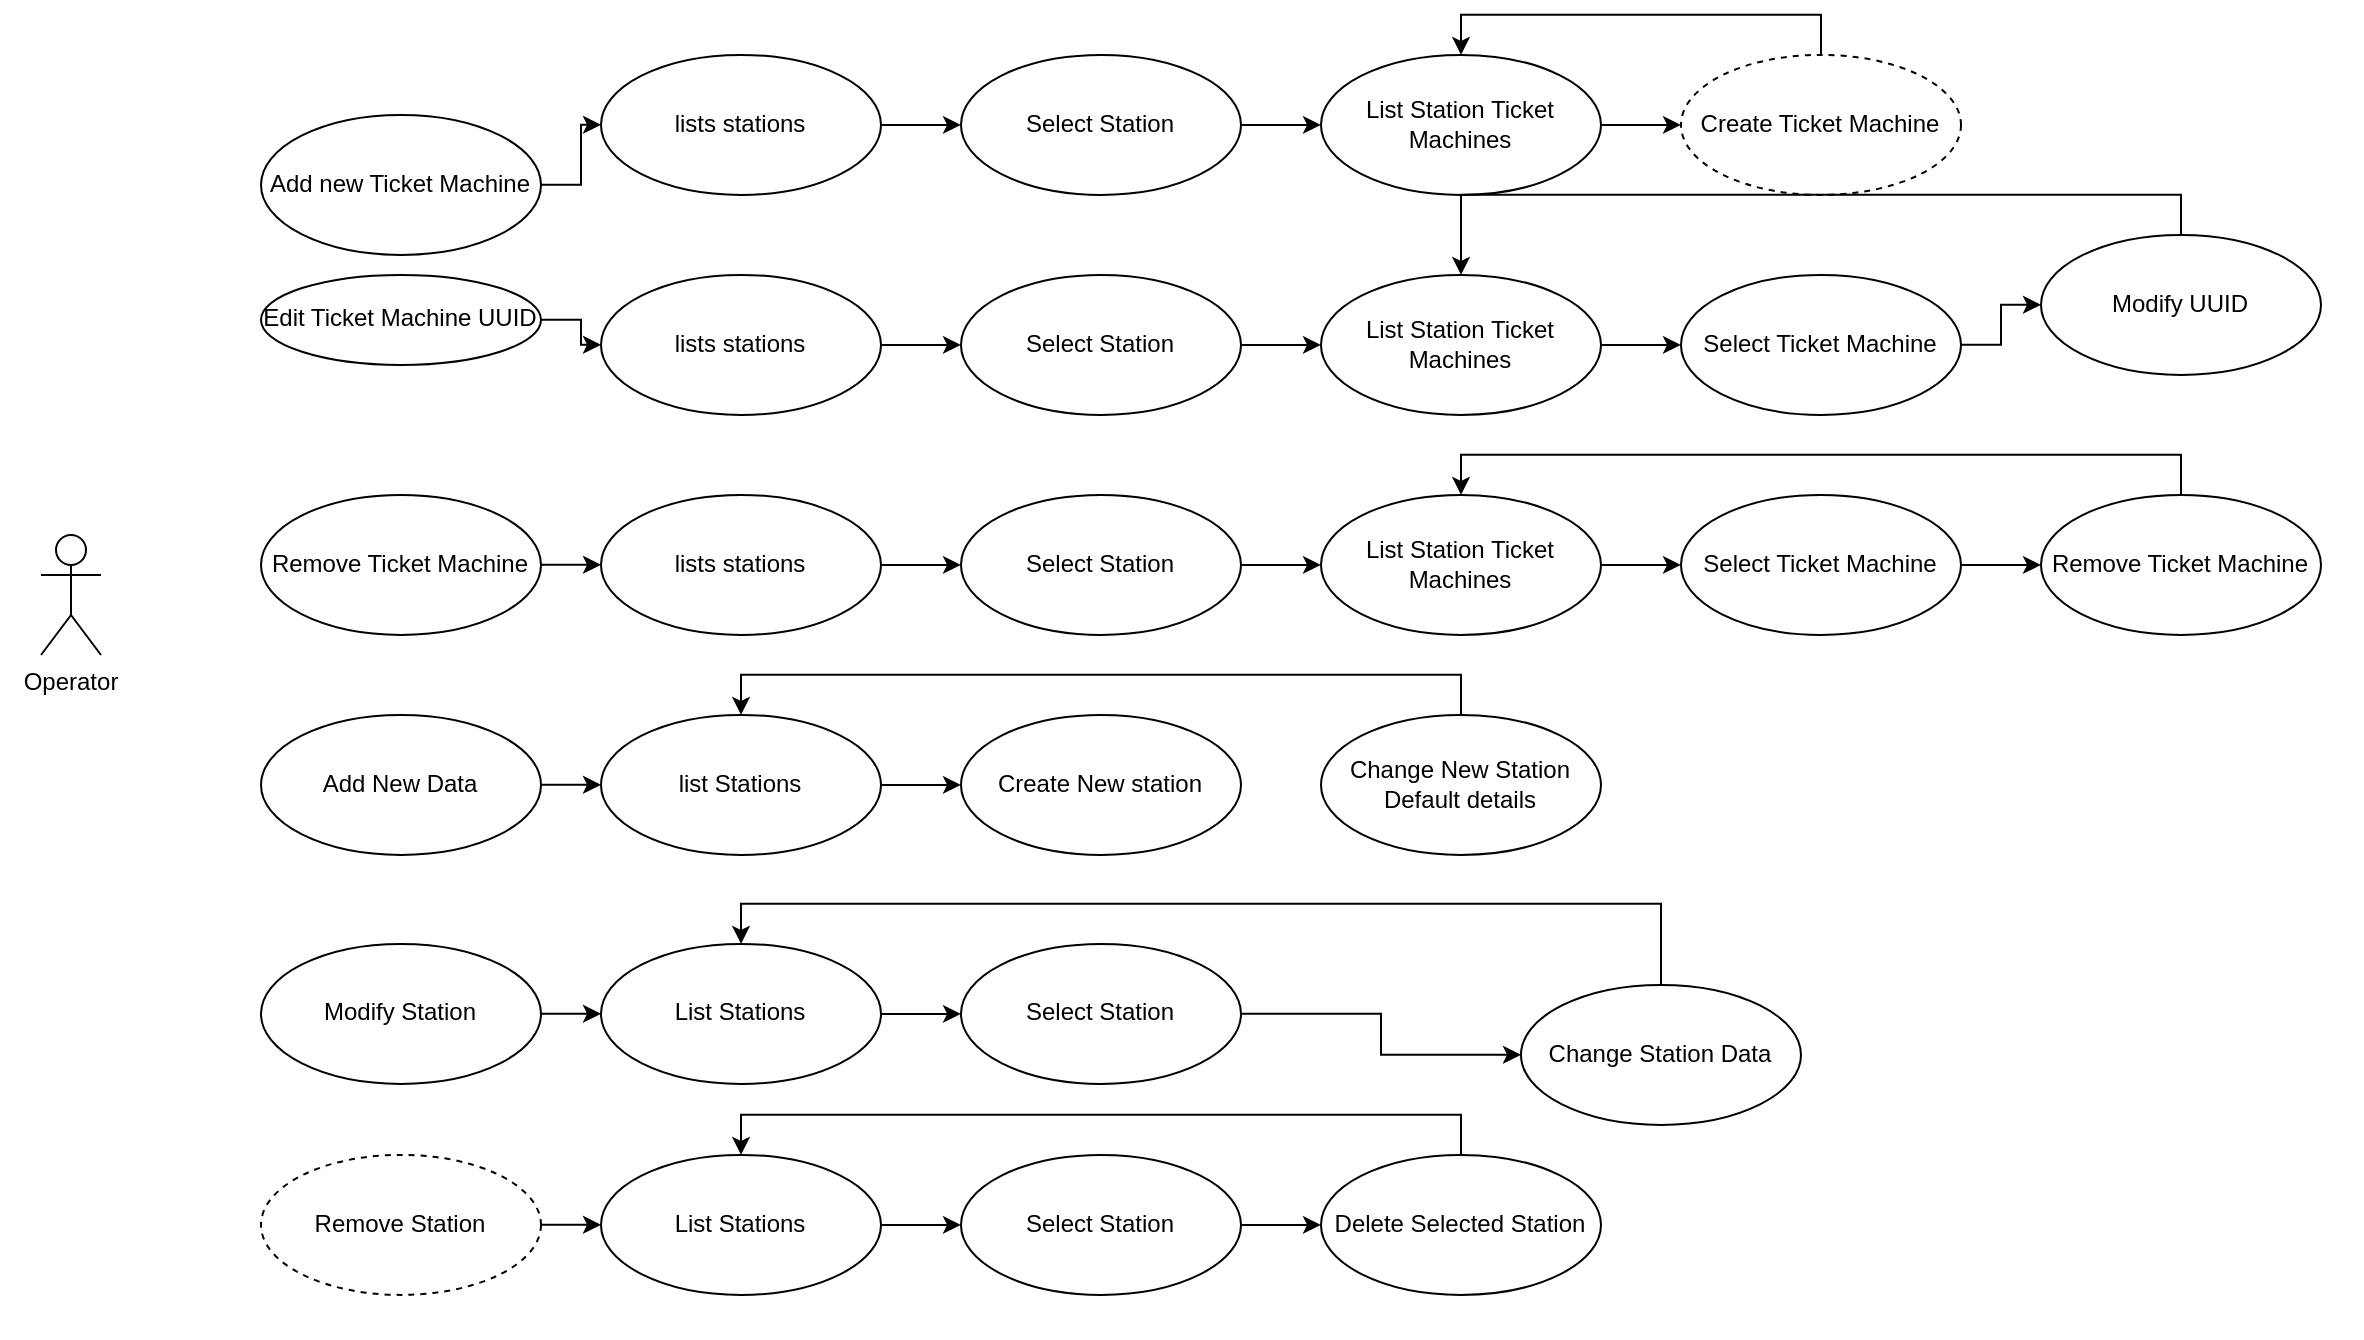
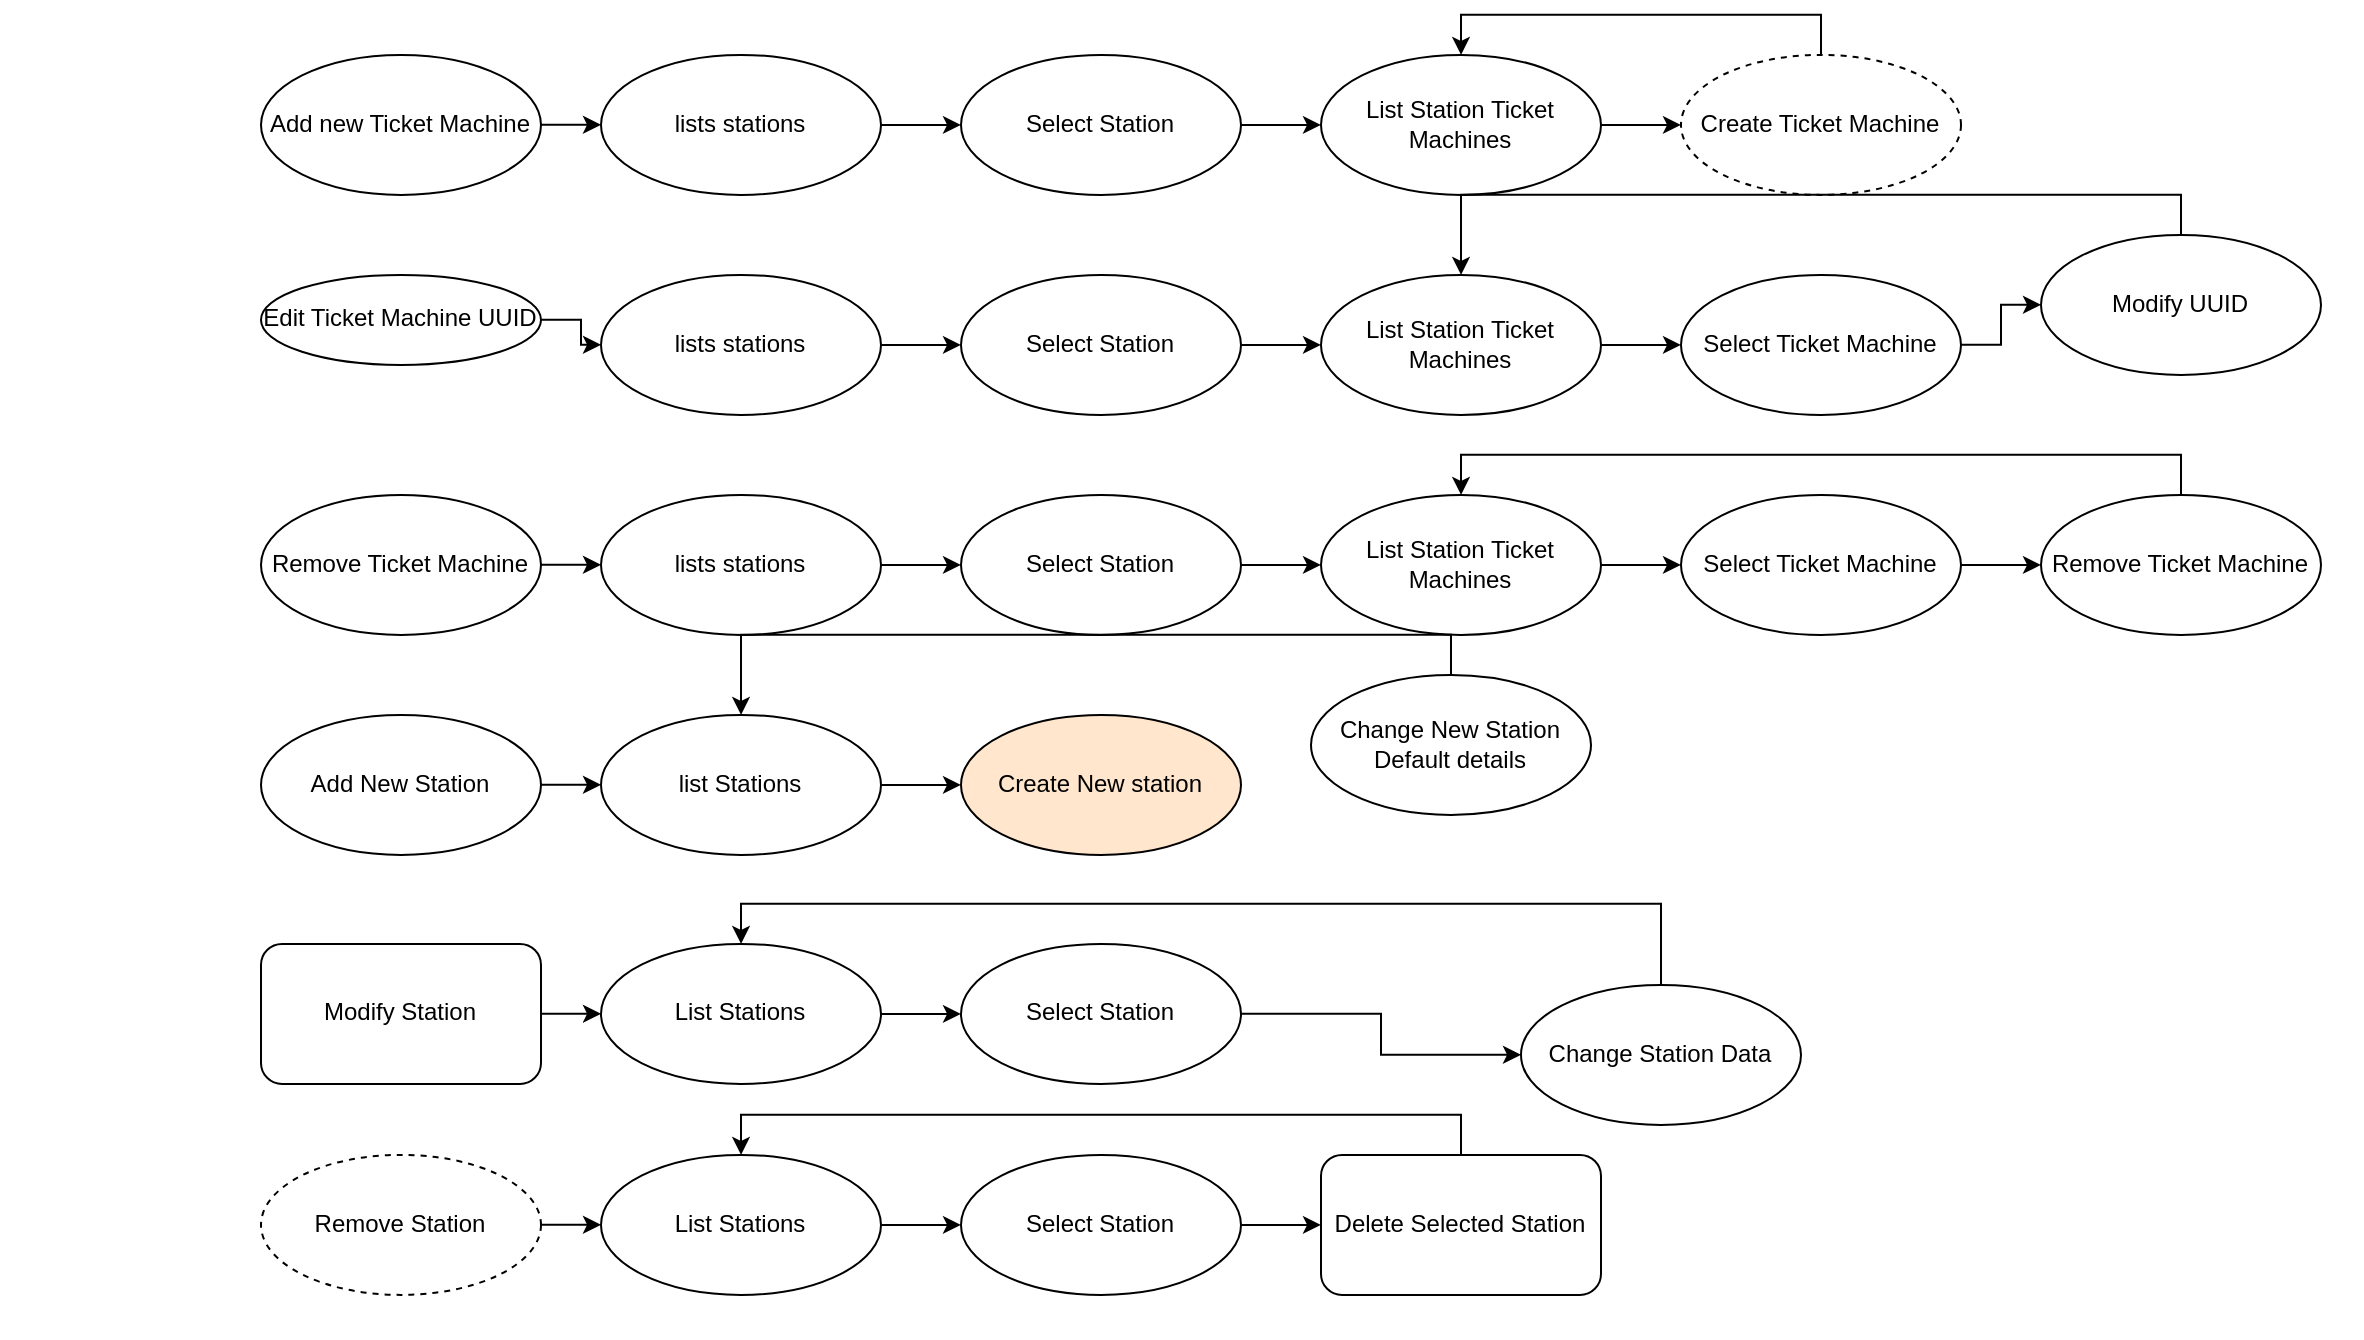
- <mxCell id="3" value="Add new Ticket Machine" style="ellipse;whiteSpace=wrap;html=1;" parent="1" vertex="1"><mxGeometry x="130" y="50.94" width="140" height="70" as="geometry" /></mxCell>
+ <mxCell id="3" value="Add new Ticket Machine" style="ellipse;whiteSpace=wrap;html=1;" parent="1" vertex="1"><mxGeometry x="130" y="20.94" width="140" height="70" as="geometry" /></mxCell>
- <mxCell id="59" value="Operator" style="shape=umlActor;html=1;verticalLabelPosition=bottom;verticalAlign=top;align=center;" parent="1" vertex="1"><mxGeometry x="20" y="261" width="30" height="60" as="geometry" /></mxCell>
- <mxCell id="37" value="Add New Data" style="ellipse;whiteSpace=wrap;html=1;" parent="1" vertex="1"><mxGeometry x="130" y="350.94" width="140" height="70" as="geometry" /></mxCell>
+ <mxCell id="37" value="Add New Station" style="ellipse;whiteSpace=wrap;html=1;" parent="1" vertex="1"><mxGeometry x="130" y="350.94" width="140" height="70" as="geometry" /></mxCell>
- <mxCell id="40" value="Create New station" style="ellipse;whiteSpace=wrap;html=1;" parent="1" vertex="1"><mxGeometry x="480" y="350.94" width="140" height="70" as="geometry" /></mxCell>
+ <mxCell id="40" value="Create New station" style="ellipse;whiteSpace=wrap;html=1;fillColor=#ffe6cc;" parent="1" vertex="1"><mxGeometry x="480" y="350.94" width="140" height="70" as="geometry" /></mxCell>
- <mxCell id="42" value="Change New Station Default details" style="ellipse;whiteSpace=wrap;html=1;" parent="1" vertex="1"><mxGeometry x="660" y="350.94" width="140" height="70" as="geometry" /></mxCell>
+ <mxCell id="42" value="Change New Station Default details" style="ellipse;whiteSpace=wrap;html=1;" parent="1" vertex="1"><mxGeometry x="655" y="330.94" width="140" height="70" as="geometry" /></mxCell>
- <mxCell id="44" value="Modify Station" style="ellipse;whiteSpace=wrap;html=1;" parent="1" vertex="1"><mxGeometry x="130" y="465.44" width="140" height="70" as="geometry" /></mxCell>
+ <mxCell id="44" value="Modify Station" style="whiteSpace=wrap;html=1;rounded=1;" parent="1" vertex="1"><mxGeometry x="130" y="465.44" width="140" height="70" as="geometry" /></mxCell>
- <mxCell id="58" value="Delete Selected Station" style="ellipse;whiteSpace=wrap;html=1;" parent="1" vertex="1"><mxGeometry x="660" y="570.94" width="140" height="70" as="geometry" /></mxCell>
+ <mxCell id="58" value="Delete Selected Station" style="whiteSpace=wrap;html=1;rounded=1;" parent="1" vertex="1"><mxGeometry x="660" y="570.94" width="140" height="70" as="geometry" /></mxCell>
